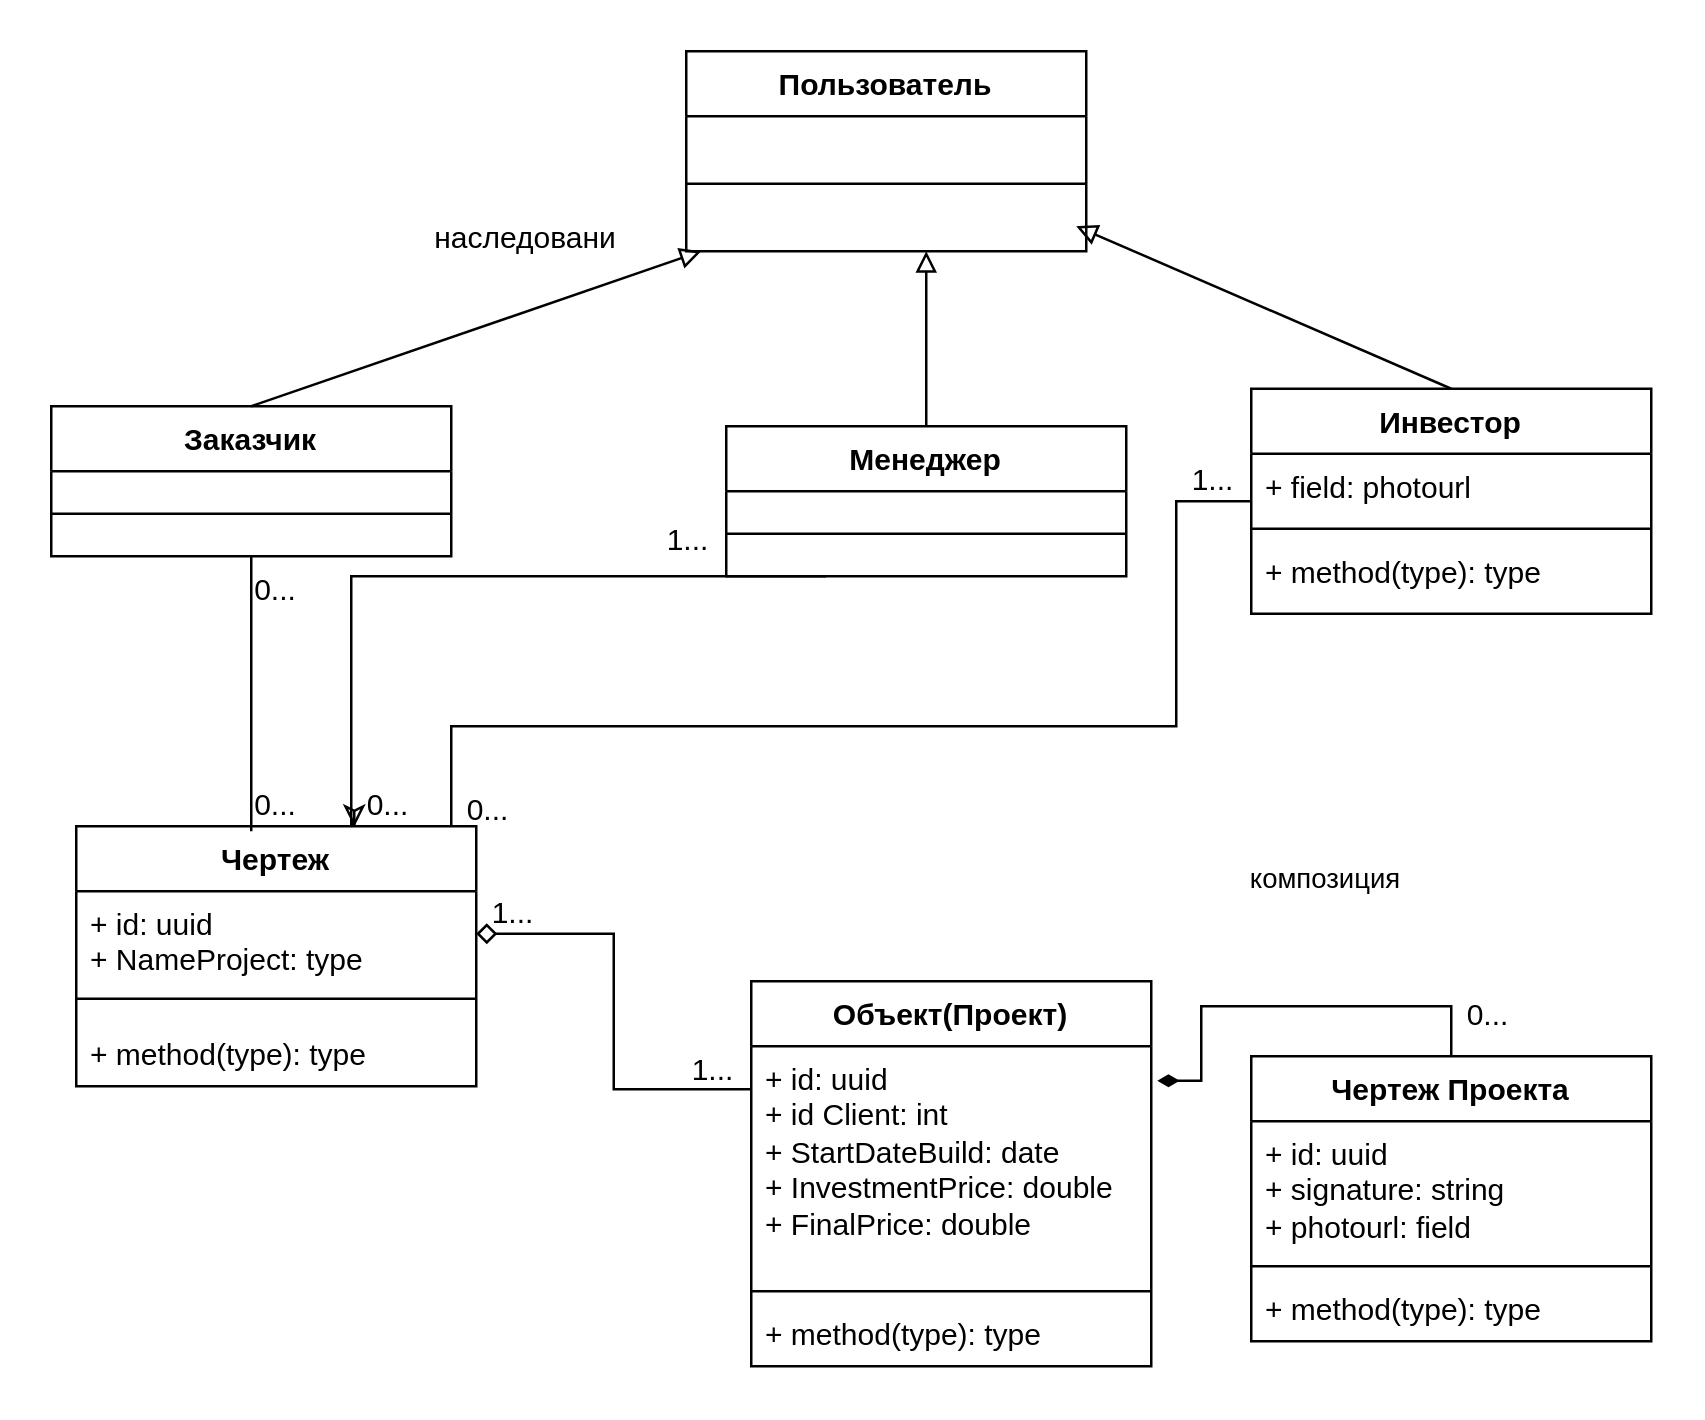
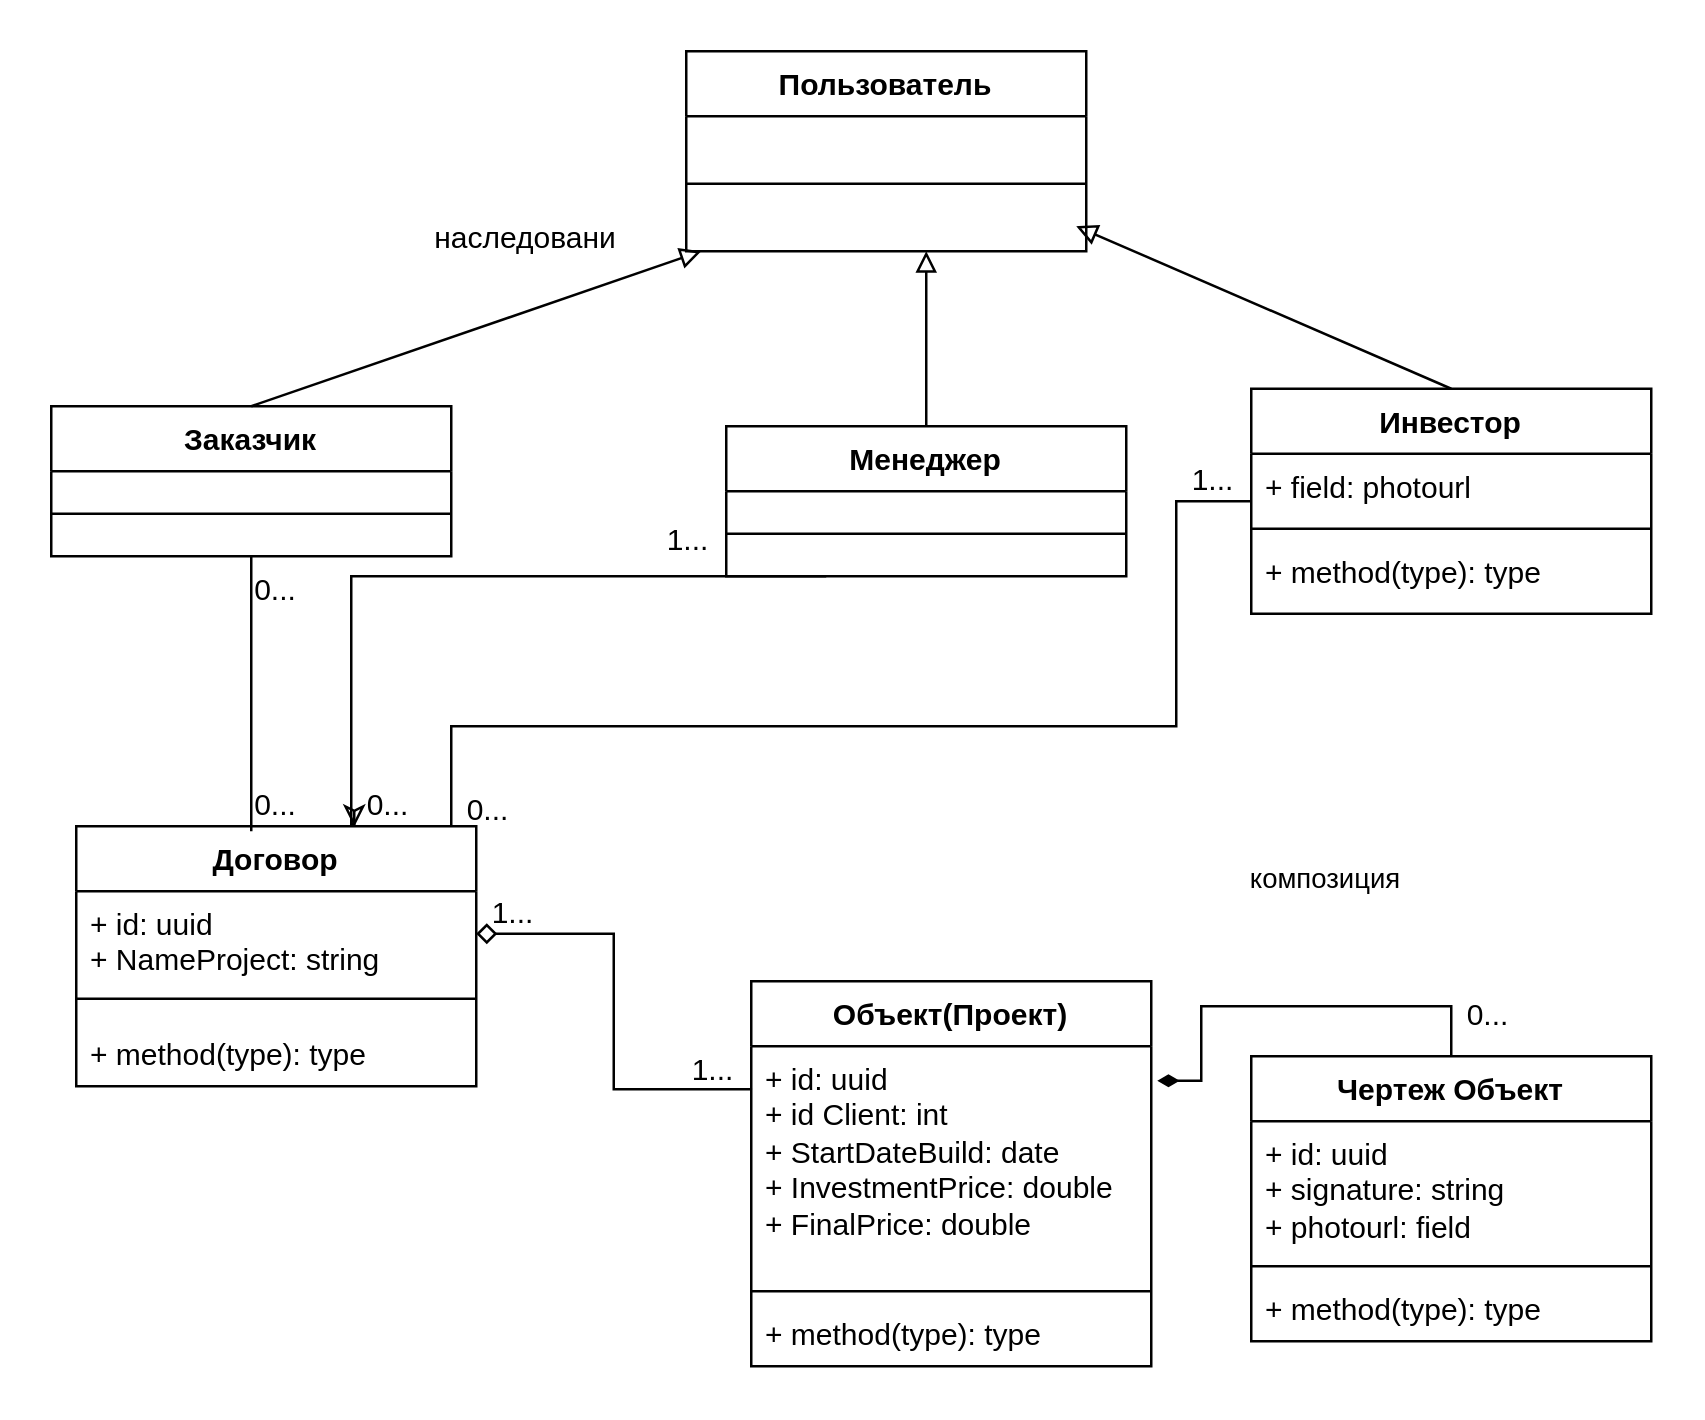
- <mxCell id="22" value="Чертеж" style="swimlane;fontStyle=1;align=center;verticalAlign=top;childLayout=stackLayout;horizontal=1;startSize=26;horizontalStack=0;resizeParent=1;resizeParentMax=0;resizeLast=0;collapsible=1;marginBottom=0;whiteSpace=wrap;html=1;" vertex="1" parent="1"><mxGeometry x="30" y="330" width="160" height="104" as="geometry" /></mxCell>
+ <mxCell id="22" value="Договор" style="swimlane;fontStyle=1;align=center;verticalAlign=top;childLayout=stackLayout;horizontal=1;startSize=26;horizontalStack=0;resizeParent=1;resizeParentMax=0;resizeLast=0;collapsible=1;marginBottom=0;whiteSpace=wrap;html=1;" vertex="1" parent="1"><mxGeometry x="30" y="330" width="160" height="104" as="geometry" /></mxCell>
- <mxCell id="23" value="+ id: uuid&lt;br&gt;+ NameProject: type" style="text;strokeColor=none;fillColor=none;align=left;verticalAlign=top;spacingLeft=4;spacingRight=4;overflow=hidden;rotatable=0;points=[[0,0.5],[1,0.5]];portConstraint=eastwest;whiteSpace=wrap;html=1;" vertex="1" parent="22"><mxGeometry y="26" width="160" height="34" as="geometry" /></mxCell>
+ <mxCell id="23" value="+ id: uuid&lt;br&gt;+ NameProject: string" style="text;strokeColor=none;fillColor=none;align=left;verticalAlign=top;spacingLeft=4;spacingRight=4;overflow=hidden;rotatable=0;points=[[0,0.5],[1,0.5]];portConstraint=eastwest;whiteSpace=wrap;html=1;" vertex="1" parent="22"><mxGeometry y="26" width="160" height="34" as="geometry" /></mxCell>
- <mxCell id="18" value="Чертеж Проекта" style="swimlane;fontStyle=1;align=center;verticalAlign=top;childLayout=stackLayout;horizontal=1;startSize=26;horizontalStack=0;resizeParent=1;resizeParentMax=0;resizeLast=0;collapsible=1;marginBottom=0;whiteSpace=wrap;html=1;" vertex="1" parent="1"><mxGeometry x="500" y="422" width="160" height="114" as="geometry" /></mxCell>
+ <mxCell id="18" value="Чертеж Объект" style="swimlane;fontStyle=1;align=center;verticalAlign=top;childLayout=stackLayout;horizontal=1;startSize=26;horizontalStack=0;resizeParent=1;resizeParentMax=0;resizeLast=0;collapsible=1;marginBottom=0;whiteSpace=wrap;html=1;" vertex="1" parent="1"><mxGeometry x="500" y="422" width="160" height="114" as="geometry" /></mxCell>
